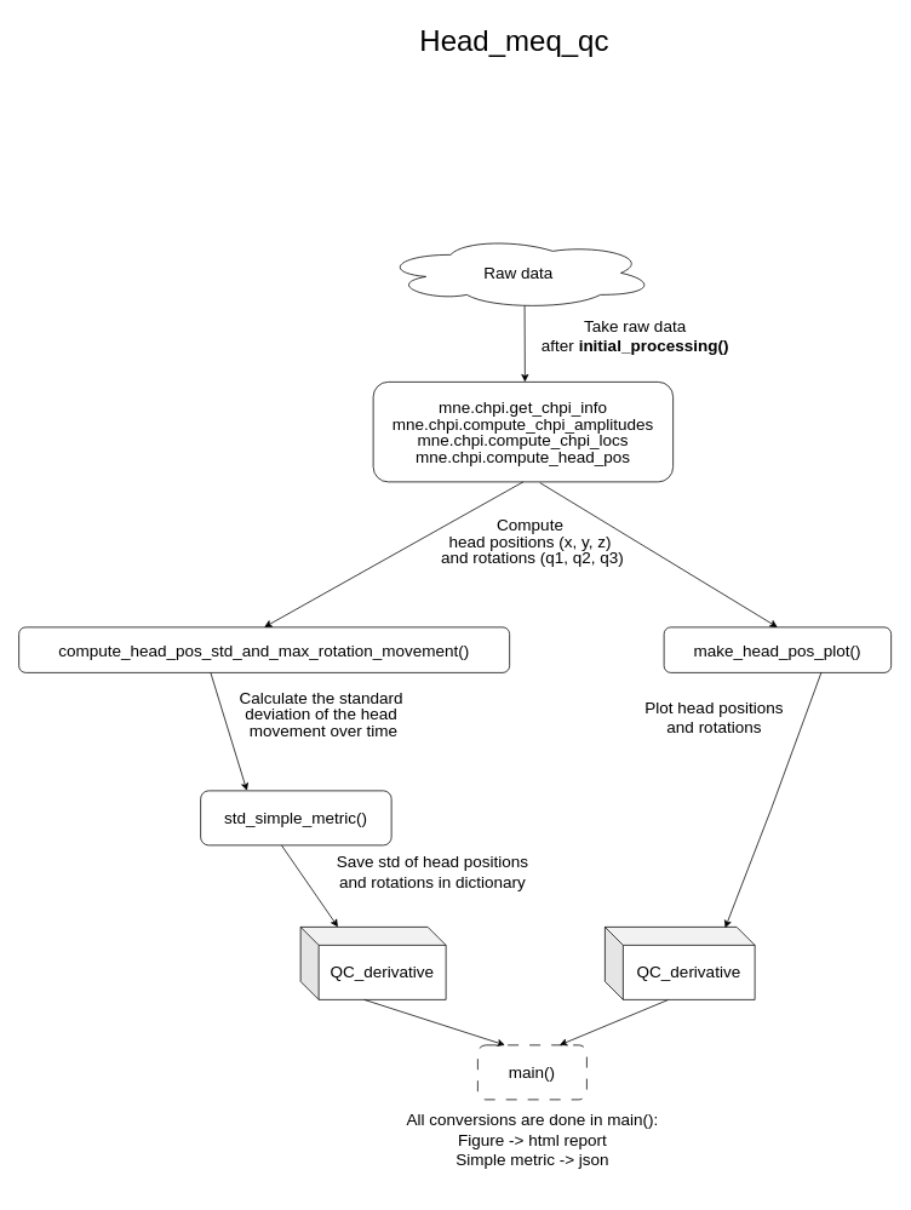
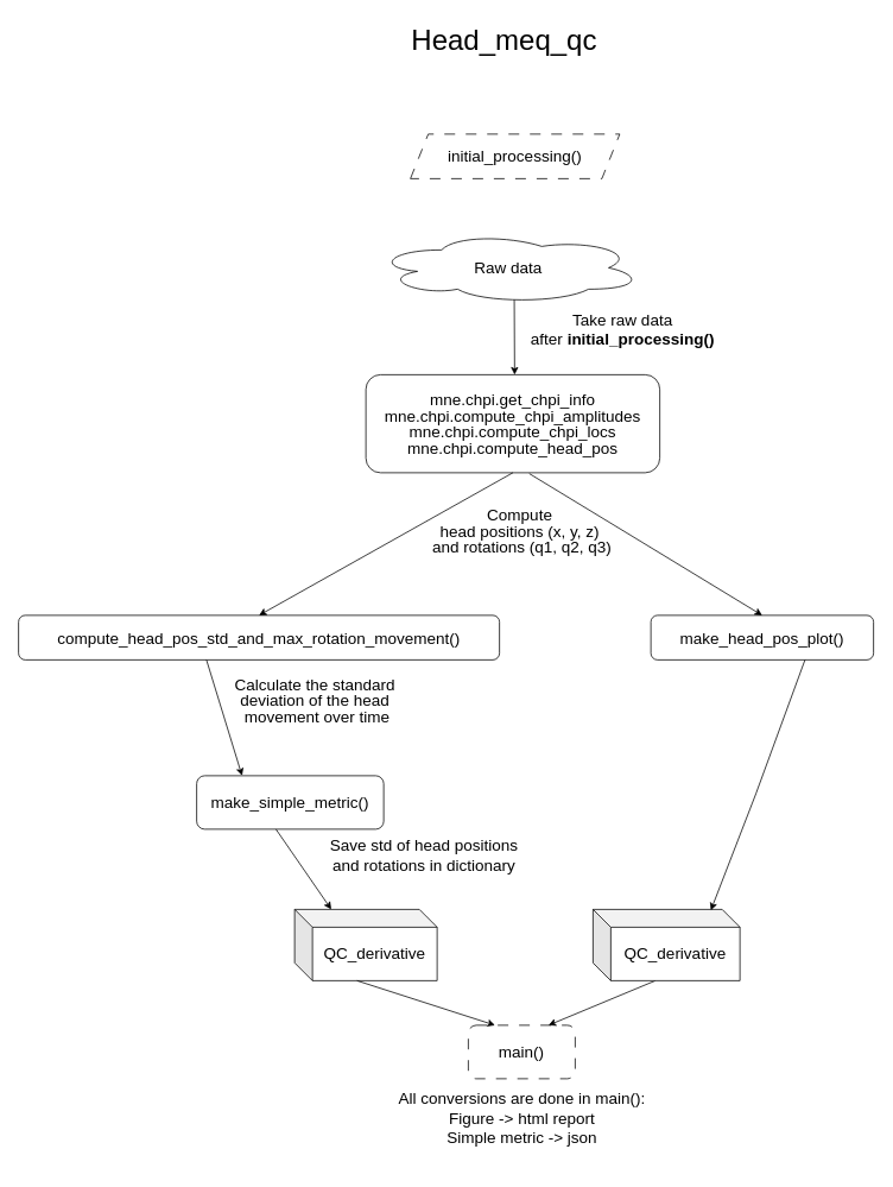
+ <mxCell id="26" value="initial_processing()" style="shape=parallelogram;perimeter=parallelogramPerimeter;whiteSpace=wrap;html=1;fixedSize=1;fontFamily=Helvetica;fontSize=18;dashed=1;dashPattern=12 12;fontColor=#000000;" parent="23" vertex="1"><mxGeometry x="40" width="235" height="50" as="geometry" /></mxCell>
- <mxCell id="19" value="Plot head positions &lt;br style=&quot;font-size: 18px;&quot;&gt;and rotations" style="text;html=1;align=center;verticalAlign=middle;resizable=0;points=[];autosize=1;strokeColor=none;fillColor=none;fontSize=18;fontFamily=Helvetica;fontColor=#000000;" vertex="1" parent="1"><mxGeometry x="695" y="760" width="180" height="60" as="geometry" /></mxCell>
- <mxCell id="11" value="std_simple_metric()" style="rounded=1;whiteSpace=wrap;html=1;fontSize=18;fontFamily=Helvetica;fontColor=#000000;" parent="1" vertex="1"><mxGeometry x="220" y="870" width="210" height="60" as="geometry" /></mxCell>
+ <mxCell id="11" value="make_simple_metric()" style="rounded=1;whiteSpace=wrap;html=1;fontSize=18;fontFamily=Helvetica;fontColor=#000000;" parent="1" vertex="1"><mxGeometry x="220" y="870" width="210" height="60" as="geometry" /></mxCell>
